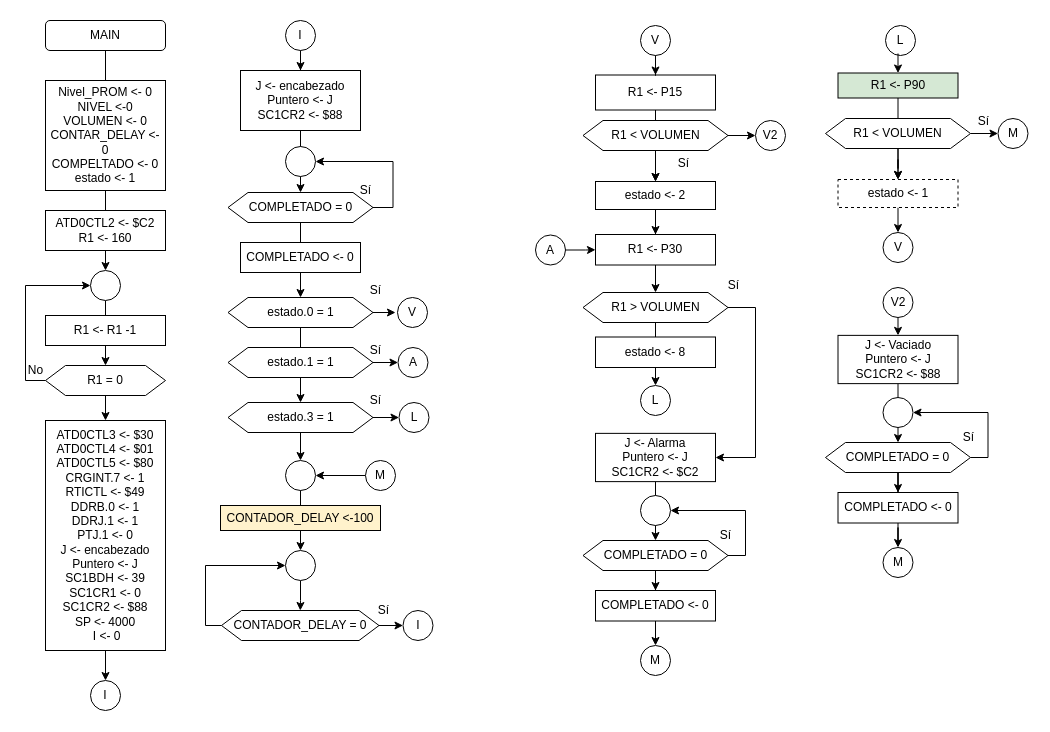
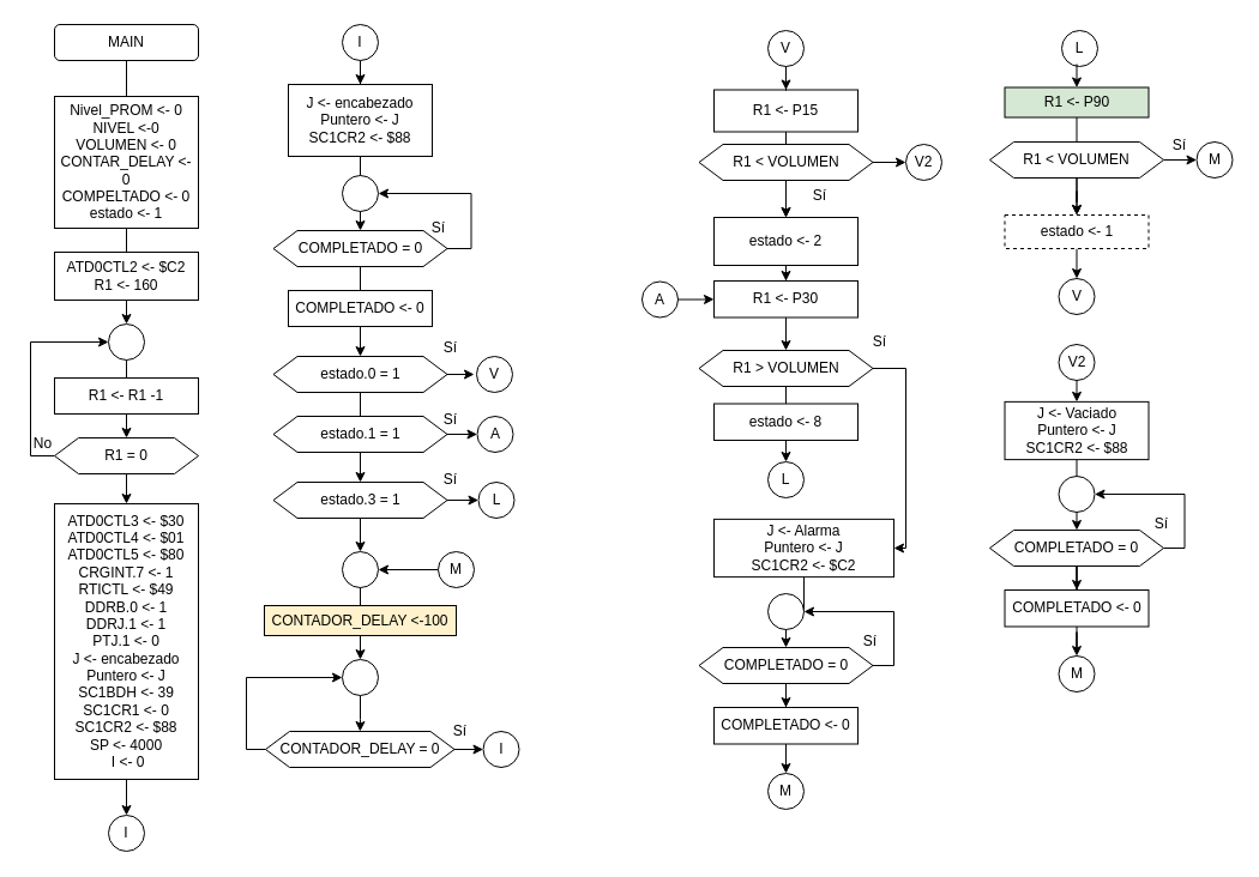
- <mxCell id="58" value="&lt;div&gt;estado &amp;lt;- 2&lt;/div&gt;" style="rounded=0;whiteSpace=wrap;html=1;" parent="1" vertex="1"><mxGeometry x="595" y="181" width="120" height="28" as="geometry" /></mxCell>
+ <mxCell id="58" value="&lt;div&gt;estado &amp;lt;- 2&lt;/div&gt;" style="rounded=0;whiteSpace=wrap;html=1;" parent="1" vertex="1"><mxGeometry x="595" y="181" width="120" height="40" as="geometry" /></mxCell>
- <mxCell id="65" value="&lt;div&gt;J &amp;lt;- Alarma&lt;br&gt;&lt;/div&gt;&lt;div&gt;Puntero &amp;lt;- J&lt;/div&gt;&lt;div&gt;SC1CR2 &amp;lt;- $C2&lt;br&gt;&lt;/div&gt;" style="rounded=0;whiteSpace=wrap;html=1;" parent="1" vertex="1"><mxGeometry x="595" y="432.87" width="120" height="48.25" as="geometry" /></mxCell>
+ <mxCell id="65" value="&lt;div&gt;J &amp;lt;- Alarma&lt;br&gt;&lt;/div&gt;&lt;div&gt;Puntero &amp;lt;- J&lt;/div&gt;&lt;div&gt;SC1CR2 &amp;lt;- $C2&lt;br&gt;&lt;/div&gt;" style="rounded=0;whiteSpace=wrap;html=1;" parent="1" vertex="1"><mxGeometry x="595" y="432.87" width="150" height="48.25" as="geometry" /></mxCell>
